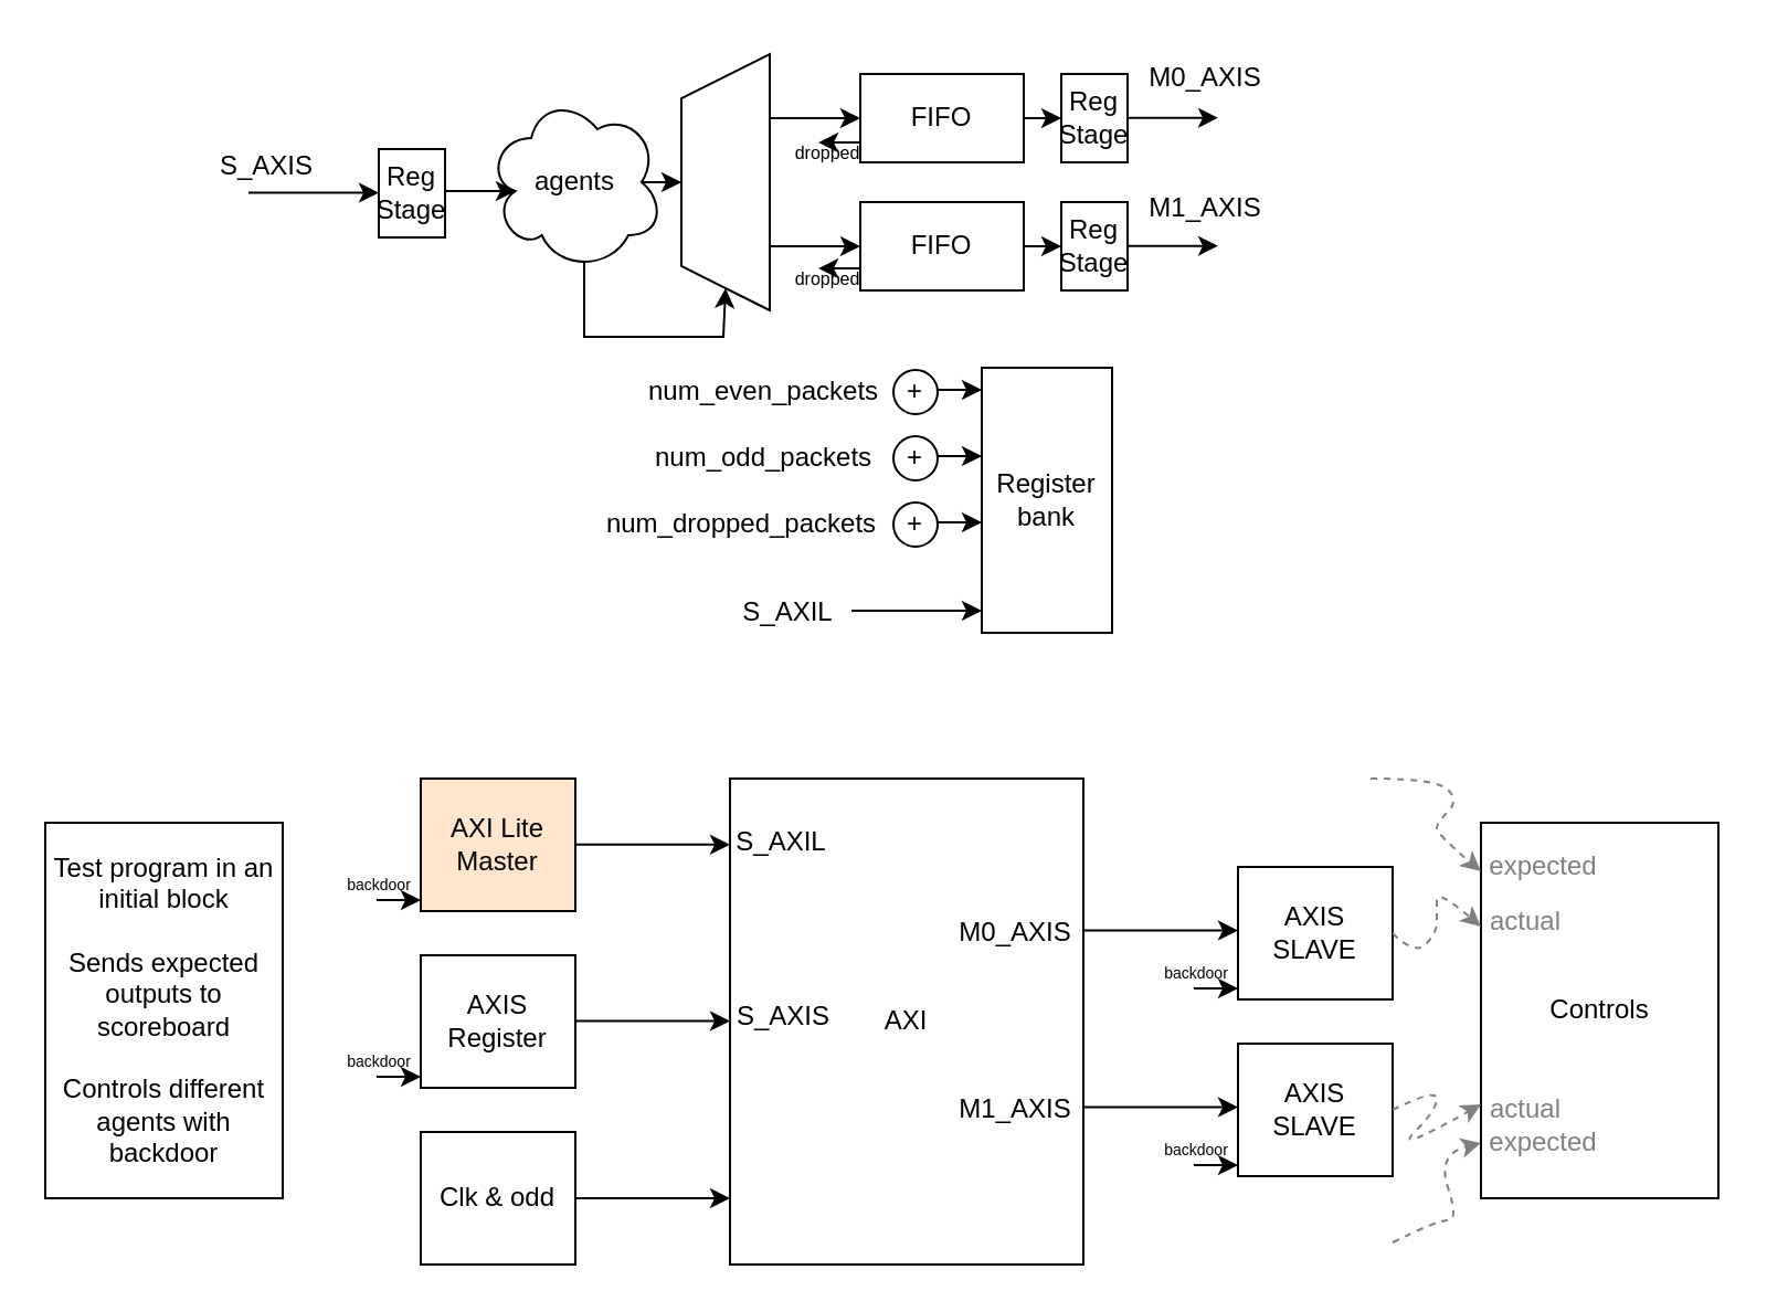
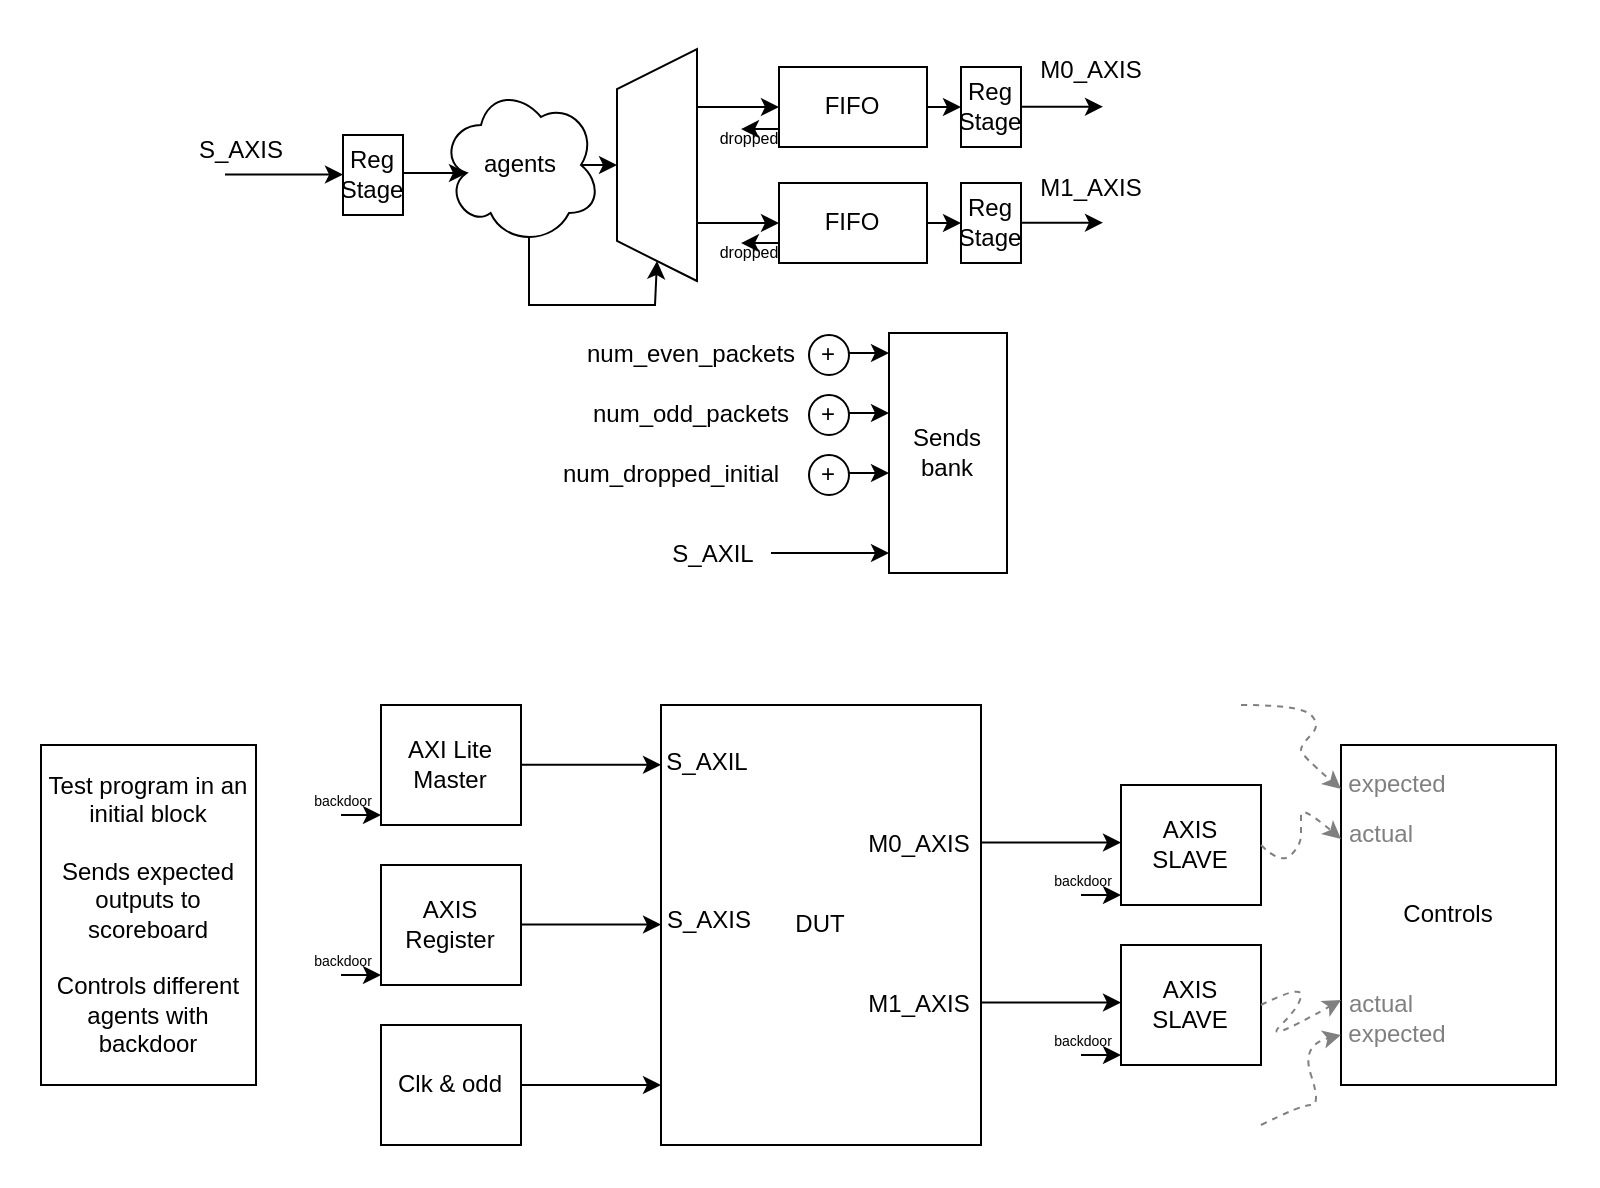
- <mxCell id="23" value="Register bank" style="rounded=0;whiteSpace=wrap;html=1;" vertex="1" parent="1"><mxGeometry x="444" y="166" width="59" height="120" as="geometry" /></mxCell>
+ <mxCell id="23" value="Sends bank" style="rounded=0;whiteSpace=wrap;html=1;" vertex="1" parent="1"><mxGeometry x="444" y="166" width="59" height="120" as="geometry" /></mxCell>
- <mxCell id="30" value="num_dropped_packets" style="text;html=1;align=center;verticalAlign=middle;resizable=0;points=[];autosize=1;strokeColor=none;fillColor=none;" vertex="1" parent="1"><mxGeometry x="260" y="222" width="150" height="30" as="geometry" /></mxCell>
+ <mxCell id="30" value="num_dropped_initial" style="text;html=1;align=center;verticalAlign=middle;resizable=0;points=[];autosize=1;strokeColor=none;fillColor=none;" vertex="1" parent="1"><mxGeometry x="260" y="222" width="150" height="30" as="geometry" /></mxCell>
- <mxCell id="40" value="AXI Lite Master" style="rounded=0;whiteSpace=wrap;html=1;fillColor=#ffe6cc;" vertex="1" parent="1"><mxGeometry x="190" y="352" width="70" height="60" as="geometry" /></mxCell>
+ <mxCell id="40" value="AXI Lite Master" style="rounded=0;whiteSpace=wrap;html=1;" vertex="1" parent="1"><mxGeometry x="190" y="352" width="70" height="60" as="geometry" /></mxCell>
- <mxCell id="38" value="AXI" style="rounded=0;whiteSpace=wrap;html=1;" vertex="1" parent="1"><mxGeometry x="330" y="352" width="160" height="220" as="geometry" /></mxCell>
+ <mxCell id="38" value="DUT" style="rounded=0;whiteSpace=wrap;html=1;" vertex="1" parent="1"><mxGeometry x="330" y="352" width="160" height="220" as="geometry" /></mxCell>
